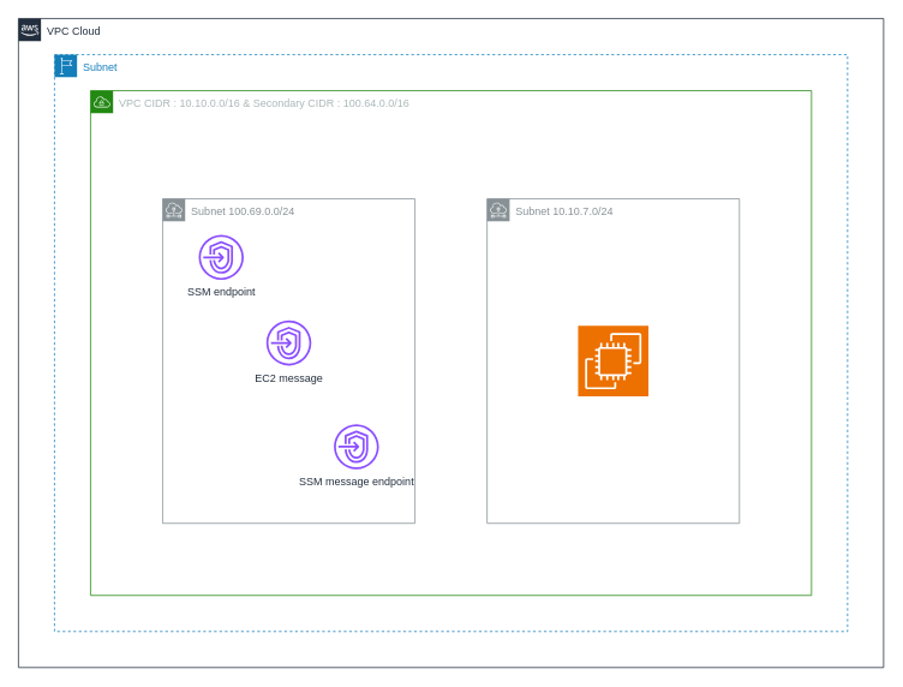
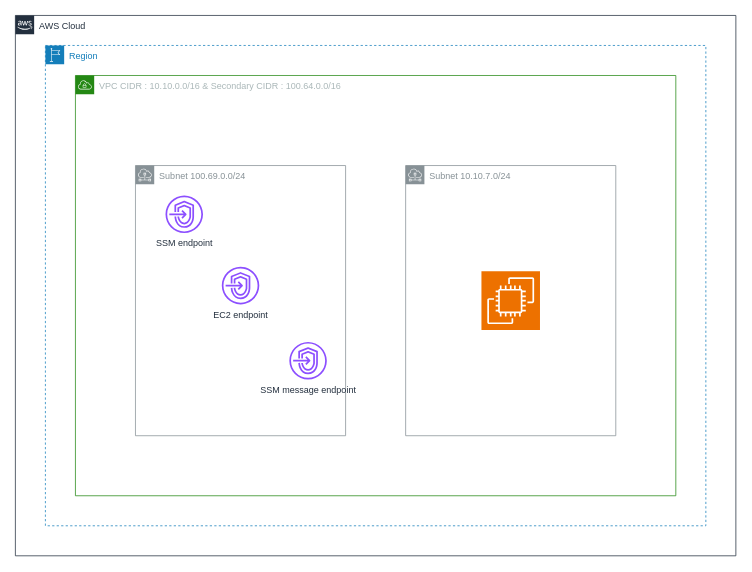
- <mxCell id="3" value="VPC Cloud" style="points=[[0,0],[0.25,0],[0.5,0],[0.75,0],[1,0],[1,0.25],[1,0.5],[1,0.75],[1,1],[0.75,1],[0.5,1],[0.25,1],[0,1],[0,0.75],[0,0.5],[0,0.25]];outlineConnect=0;gradientColor=none;html=1;whiteSpace=wrap;fontSize=12;fontStyle=0;container=1;pointerEvents=0;collapsible=0;recursiveResize=0;shape=mxgraph.aws4.group;grIcon=mxgraph.aws4.group_aws_cloud_alt;strokeColor=#232F3E;fillColor=none;verticalAlign=top;align=left;spacingLeft=30;fontColor=#232F3E;dashed=0;" vertex="1" parent="1"><mxGeometry x="20" y="20" width="960" height="720" as="geometry" /></mxCell>
+ <mxCell id="3" value="AWS Cloud" style="points=[[0,0],[0.25,0],[0.5,0],[0.75,0],[1,0],[1,0.25],[1,0.5],[1,0.75],[1,1],[0.75,1],[0.5,1],[0.25,1],[0,1],[0,0.75],[0,0.5],[0,0.25]];outlineConnect=0;gradientColor=none;html=1;whiteSpace=wrap;fontSize=12;fontStyle=0;container=1;pointerEvents=0;collapsible=0;recursiveResize=0;shape=mxgraph.aws4.group;grIcon=mxgraph.aws4.group_aws_cloud_alt;strokeColor=#232F3E;fillColor=none;verticalAlign=top;align=left;spacingLeft=30;fontColor=#232F3E;dashed=0;" vertex="1" parent="1"><mxGeometry x="20" y="20" width="960" height="720" as="geometry" /></mxCell>
- <mxCell id="2" value="Subnet" style="points=[[0,0],[0.25,0],[0.5,0],[0.75,0],[1,0],[1,0.25],[1,0.5],[1,0.75],[1,1],[0.75,1],[0.5,1],[0.25,1],[0,1],[0,0.75],[0,0.5],[0,0.25]];outlineConnect=0;gradientColor=none;html=1;whiteSpace=wrap;fontSize=12;fontStyle=0;container=1;pointerEvents=0;collapsible=0;recursiveResize=0;shape=mxgraph.aws4.group;grIcon=mxgraph.aws4.group_region;strokeColor=#147EBA;fillColor=none;verticalAlign=top;align=left;spacingLeft=30;fontColor=#147EBA;dashed=1;" vertex="1" parent="1"><mxGeometry x="60" y="60" width="880" height="640" as="geometry" /></mxCell>
+ <mxCell id="2" value="Region" style="points=[[0,0],[0.25,0],[0.5,0],[0.75,0],[1,0],[1,0.25],[1,0.5],[1,0.75],[1,1],[0.75,1],[0.5,1],[0.25,1],[0,1],[0,0.75],[0,0.5],[0,0.25]];outlineConnect=0;gradientColor=none;html=1;whiteSpace=wrap;fontSize=12;fontStyle=0;container=1;pointerEvents=0;collapsible=0;recursiveResize=0;shape=mxgraph.aws4.group;grIcon=mxgraph.aws4.group_region;strokeColor=#147EBA;fillColor=none;verticalAlign=top;align=left;spacingLeft=30;fontColor=#147EBA;dashed=1;" vertex="1" parent="1"><mxGeometry x="60" y="60" width="880" height="640" as="geometry" /></mxCell>
- <mxCell id="9" value="EC2 message" style="sketch=0;outlineConnect=0;fontColor=#232F3E;gradientColor=none;fillColor=#8C4FFF;strokeColor=none;dashed=0;verticalLabelPosition=bottom;verticalAlign=top;align=center;html=1;fontSize=12;fontStyle=0;aspect=fixed;pointerEvents=1;shape=mxgraph.aws4.endpoints;" vertex="1" parent="4"><mxGeometry x="195" y="255" width="50" height="50" as="geometry" /></mxCell>
+ <mxCell id="9" value="EC2 endpoint" style="sketch=0;outlineConnect=0;fontColor=#232F3E;gradientColor=none;fillColor=#8C4FFF;strokeColor=none;dashed=0;verticalLabelPosition=bottom;verticalAlign=top;align=center;html=1;fontSize=12;fontStyle=0;aspect=fixed;pointerEvents=1;shape=mxgraph.aws4.endpoints;" vertex="1" parent="4"><mxGeometry x="195" y="255" width="50" height="50" as="geometry" /></mxCell>
- <mxCell id="10" value="SSM message endpoint" style="sketch=0;outlineConnect=0;fontColor=#232F3E;gradientColor=none;fillColor=#8C4FFF;strokeColor=none;dashed=0;verticalLabelPosition=bottom;verticalAlign=top;align=center;html=1;fontSize=12;fontStyle=0;aspect=fixed;pointerEvents=1;shape=mxgraph.aws4.endpoints;" vertex="1" parent="4"><mxGeometry x="270" y="370" width="50" height="50" as="geometry" /></mxCell>
+ <mxCell id="10" value="SSM message endpoint" style="sketch=0;outlineConnect=0;fontColor=#232F3E;gradientColor=none;fillColor=#8C4FFF;strokeColor=none;dashed=0;verticalLabelPosition=bottom;verticalAlign=top;align=center;html=1;fontSize=12;fontStyle=0;aspect=fixed;pointerEvents=1;shape=mxgraph.aws4.endpoints;" vertex="1" parent="4"><mxGeometry x="285" y="355" width="50" height="50" as="geometry" /></mxCell>
